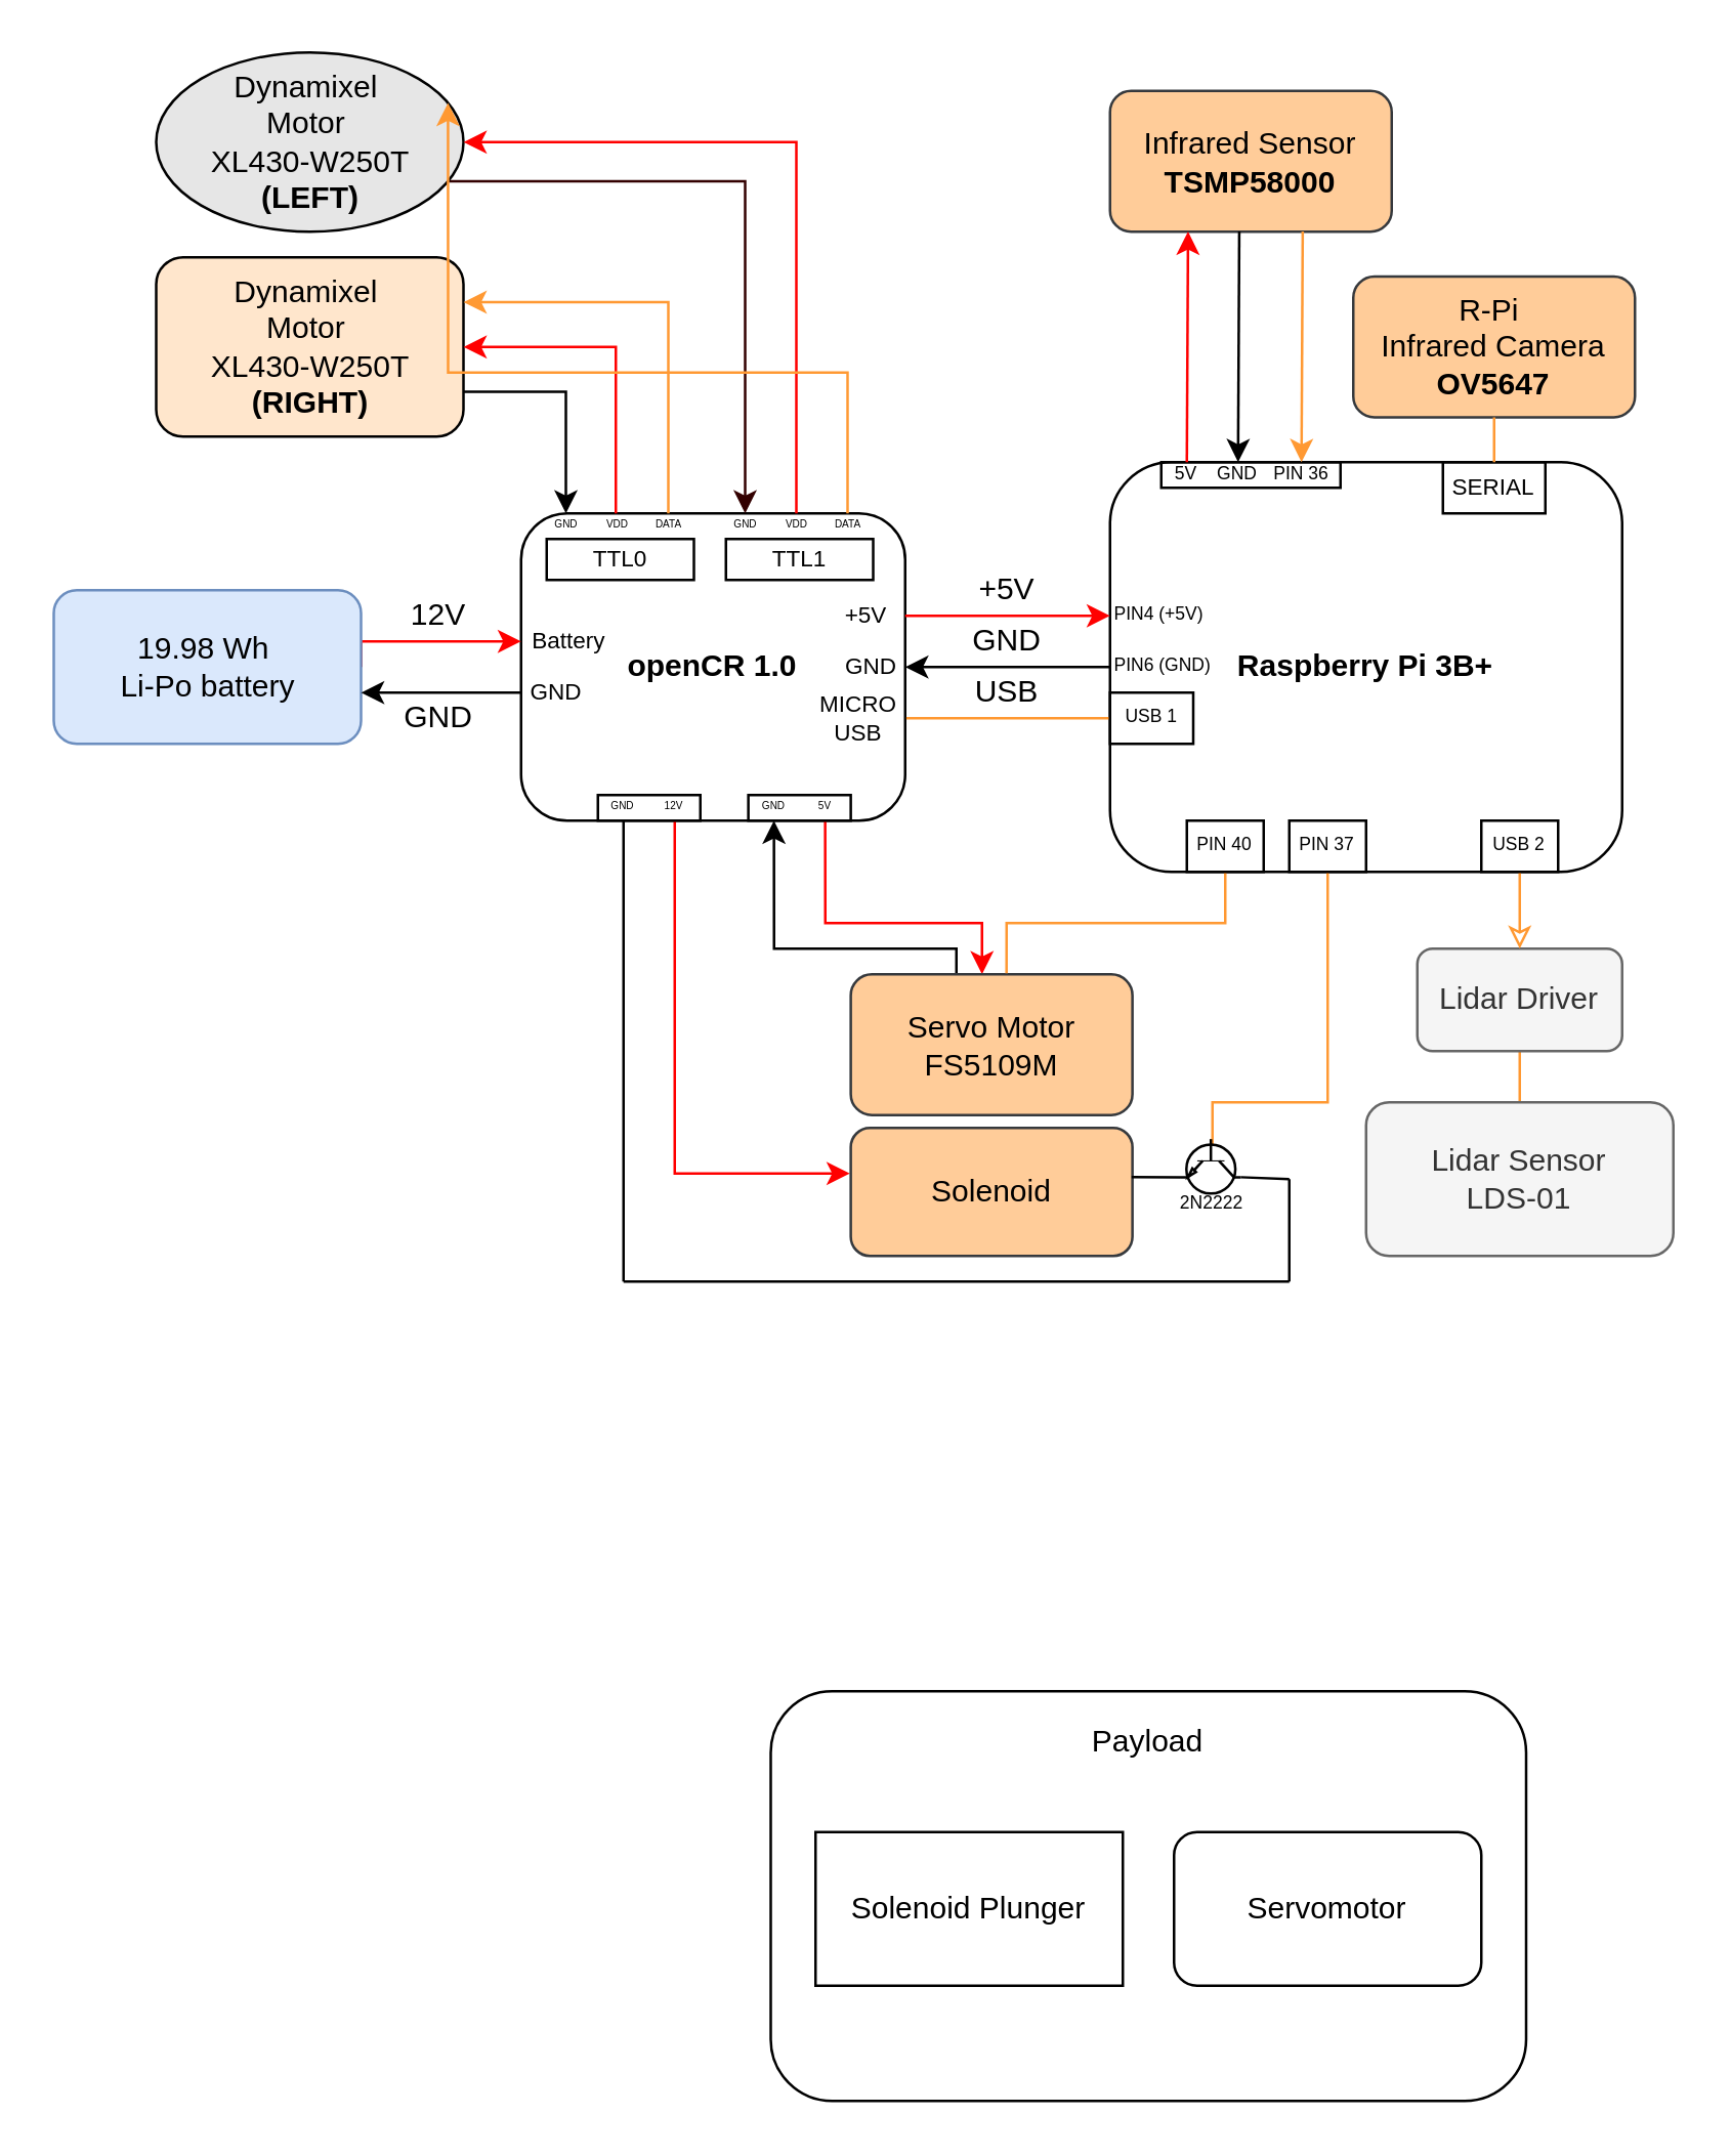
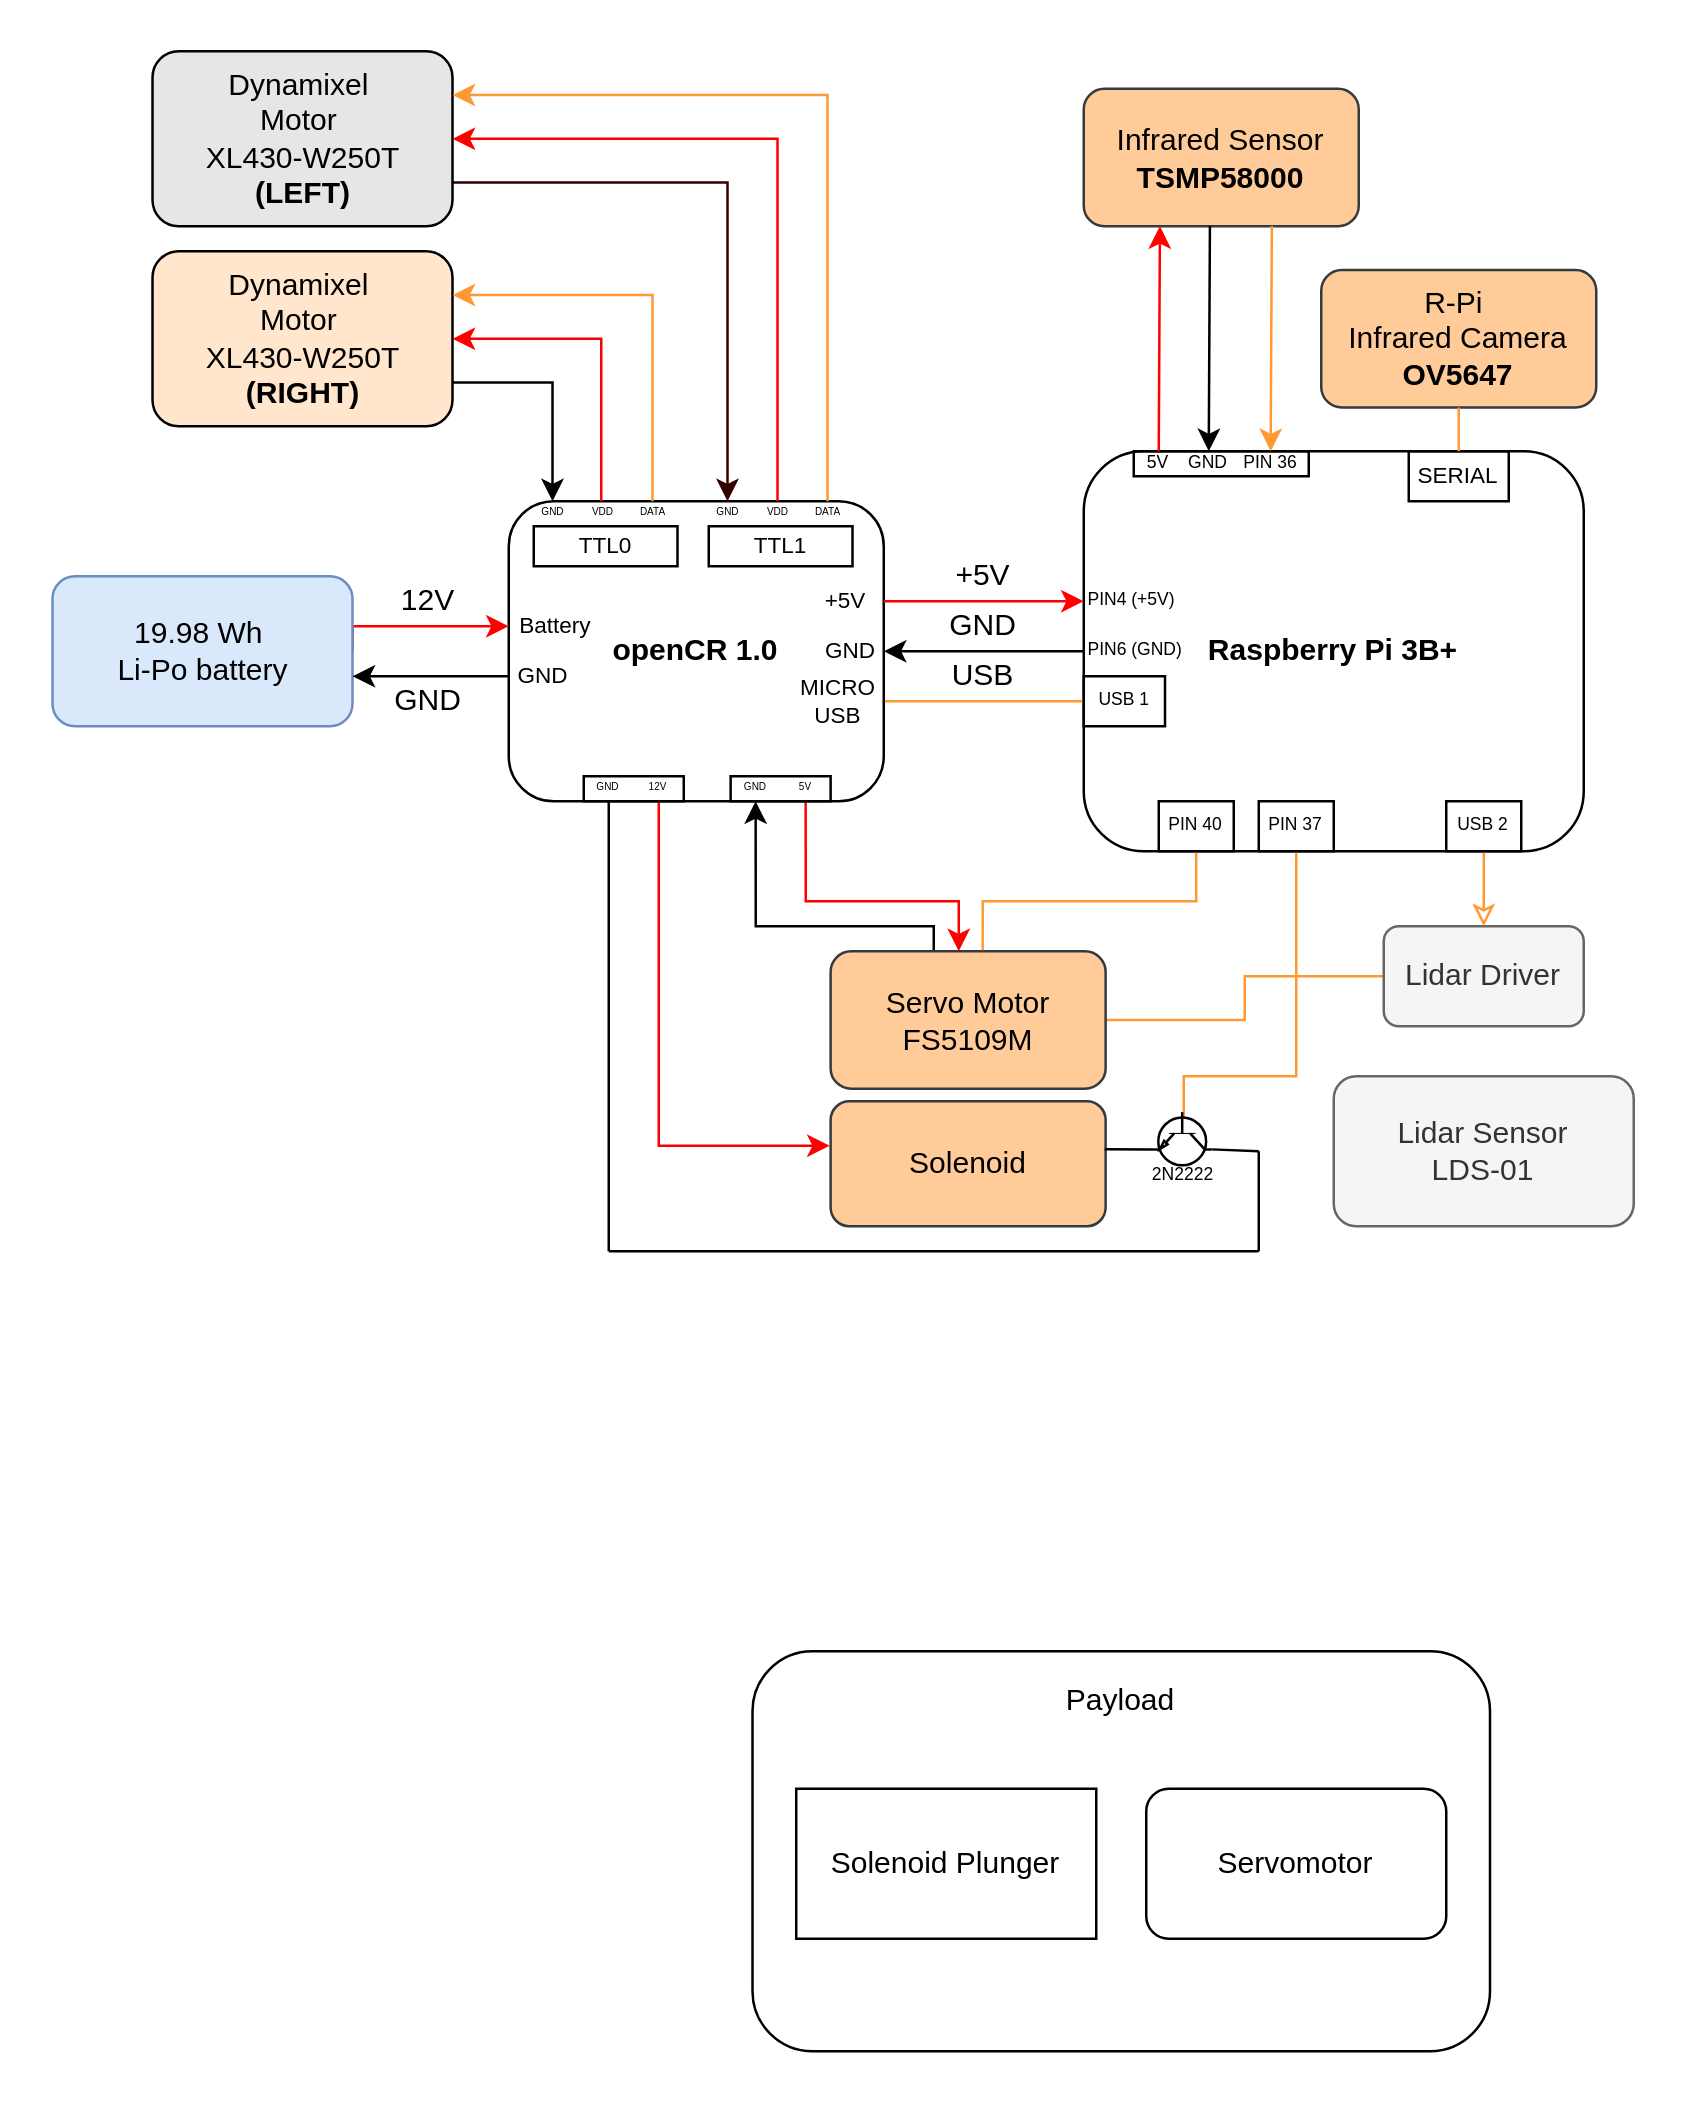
- <mxCell id="6" value="Dynamixel&amp;nbsp;&lt;br&gt;Motor&amp;nbsp;&lt;br&gt;XL430-W250T&lt;br&gt;&lt;b&gt;(LEFT)&lt;/b&gt;" style="ellipse;whiteSpace=wrap;html=1;fillColor=#E6E6E6;" parent="1" vertex="1"><mxGeometry x="60.5" y="20" width="120" height="70" as="geometry" /></mxCell>
+ <mxCell id="6" value="Dynamixel&amp;nbsp;&lt;br&gt;Motor&amp;nbsp;&lt;br&gt;XL430-W250T&lt;br&gt;&lt;b&gt;(LEFT)&lt;/b&gt;" style="rounded=1;whiteSpace=wrap;html=1;fillColor=#E6E6E6;" parent="1" vertex="1"><mxGeometry x="60.5" y="20" width="120" height="70" as="geometry" /></mxCell>
- <mxCell id="12" style="edgeStyle=orthogonalEdgeStyle;rounded=0;orthogonalLoop=1;jettySize=auto;html=1;entryX=0.5;entryY=0;entryDx=0;entryDy=0;strokeColor=#FF9933;fontSize=7;fontColor=#000000;startArrow=none;startFill=0;endArrow=none;endFill=0;" edge="1" parent="1" source="13" target="14"><mxGeometry relative="1" as="geometry" /></mxCell>
+ <mxCell id="12" style="edgeStyle=orthogonalEdgeStyle;rounded=0;orthogonalLoop=1;jettySize=auto;html=1;strokeColor=#FF9933;fontSize=7;fontColor=#000000;startArrow=none;startFill=0;endArrow=none;endFill=0;" edge="1" parent="1" source="13" target="53"><mxGeometry relative="1" as="geometry" /></mxCell>
